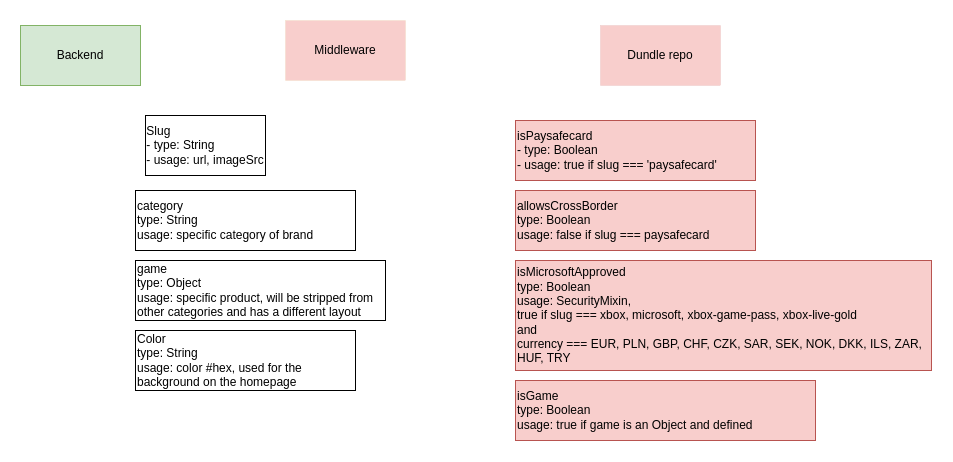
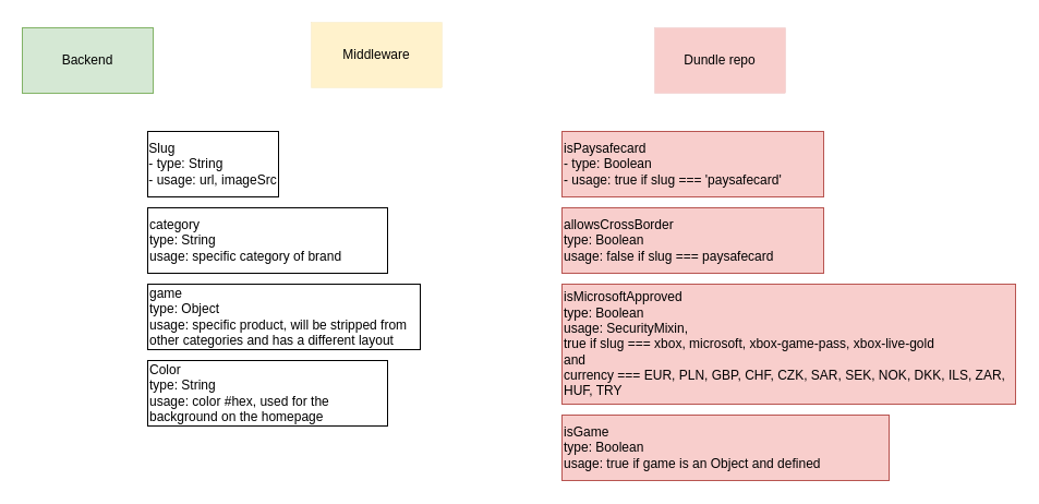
- <mxCell id="5" value="Middleware" style="rounded=0;whiteSpace=wrap;html=1;strokeColor=#d6b656;fontFamily=Helvetica;fontSize=12;fillColor=#f8cecc;strokeWidth=0;" vertex="1" parent="1"><mxGeometry x="285" y="20" width="120" height="60" as="geometry" /></mxCell>
+ <mxCell id="5" value="Middleware" style="rounded=0;whiteSpace=wrap;html=1;strokeColor=#d6b656;fontFamily=Helvetica;fontSize=12;fillColor=#fff2cc;strokeWidth=0;" vertex="1" parent="1"><mxGeometry x="285" y="20" width="120" height="60" as="geometry" /></mxCell>
- <mxCell id="2" value="&lt;div style=&quot;text-align: left;&quot;&gt;&lt;span style=&quot;background-color: initial;&quot;&gt;Slug&lt;/span&gt;&lt;/div&gt;&lt;div style=&quot;text-align: left;&quot;&gt;&lt;span style=&quot;background-color: initial;&quot;&gt;- type: String&lt;/span&gt;&lt;/div&gt;&lt;div style=&quot;text-align: left;&quot;&gt;&lt;span style=&quot;background-color: initial;&quot;&gt;- usage: url, imageSrc&lt;/span&gt;&lt;/div&gt;" style="rounded=0;whiteSpace=wrap;html=1;" vertex="1" parent="1"><mxGeometry x="145" y="115" width="120" height="60" as="geometry" /></mxCell>
+ <mxCell id="2" value="&lt;div style=&quot;text-align: left;&quot;&gt;&lt;span style=&quot;background-color: initial;&quot;&gt;Slug&lt;/span&gt;&lt;/div&gt;&lt;div style=&quot;text-align: left;&quot;&gt;&lt;span style=&quot;background-color: initial;&quot;&gt;- type: String&lt;/span&gt;&lt;/div&gt;&lt;div style=&quot;text-align: left;&quot;&gt;&lt;span style=&quot;background-color: initial;&quot;&gt;- usage: url, imageSrc&lt;/span&gt;&lt;/div&gt;" style="rounded=0;whiteSpace=wrap;html=1;" vertex="1" parent="1"><mxGeometry x="135" y="120" width="120" height="60" as="geometry" /></mxCell>
